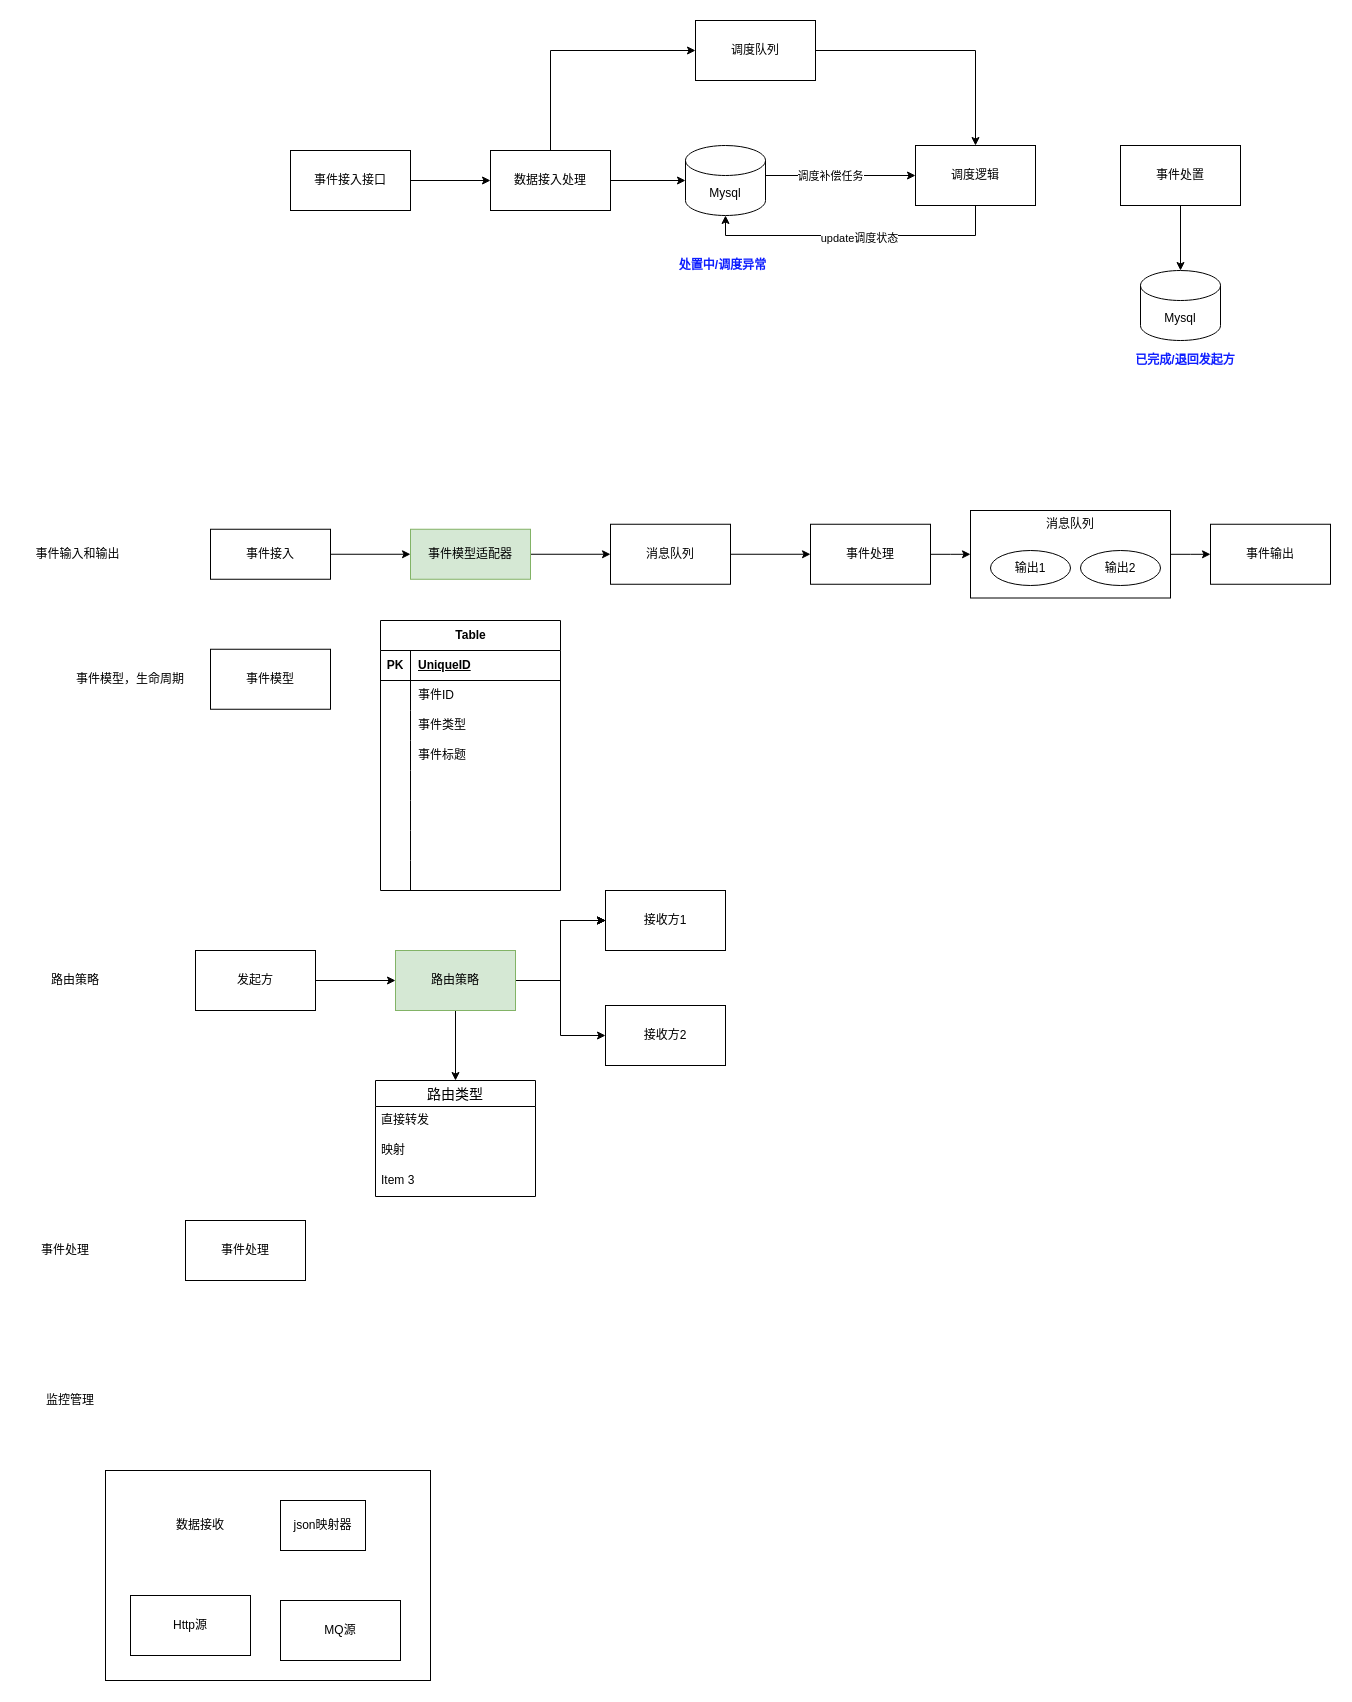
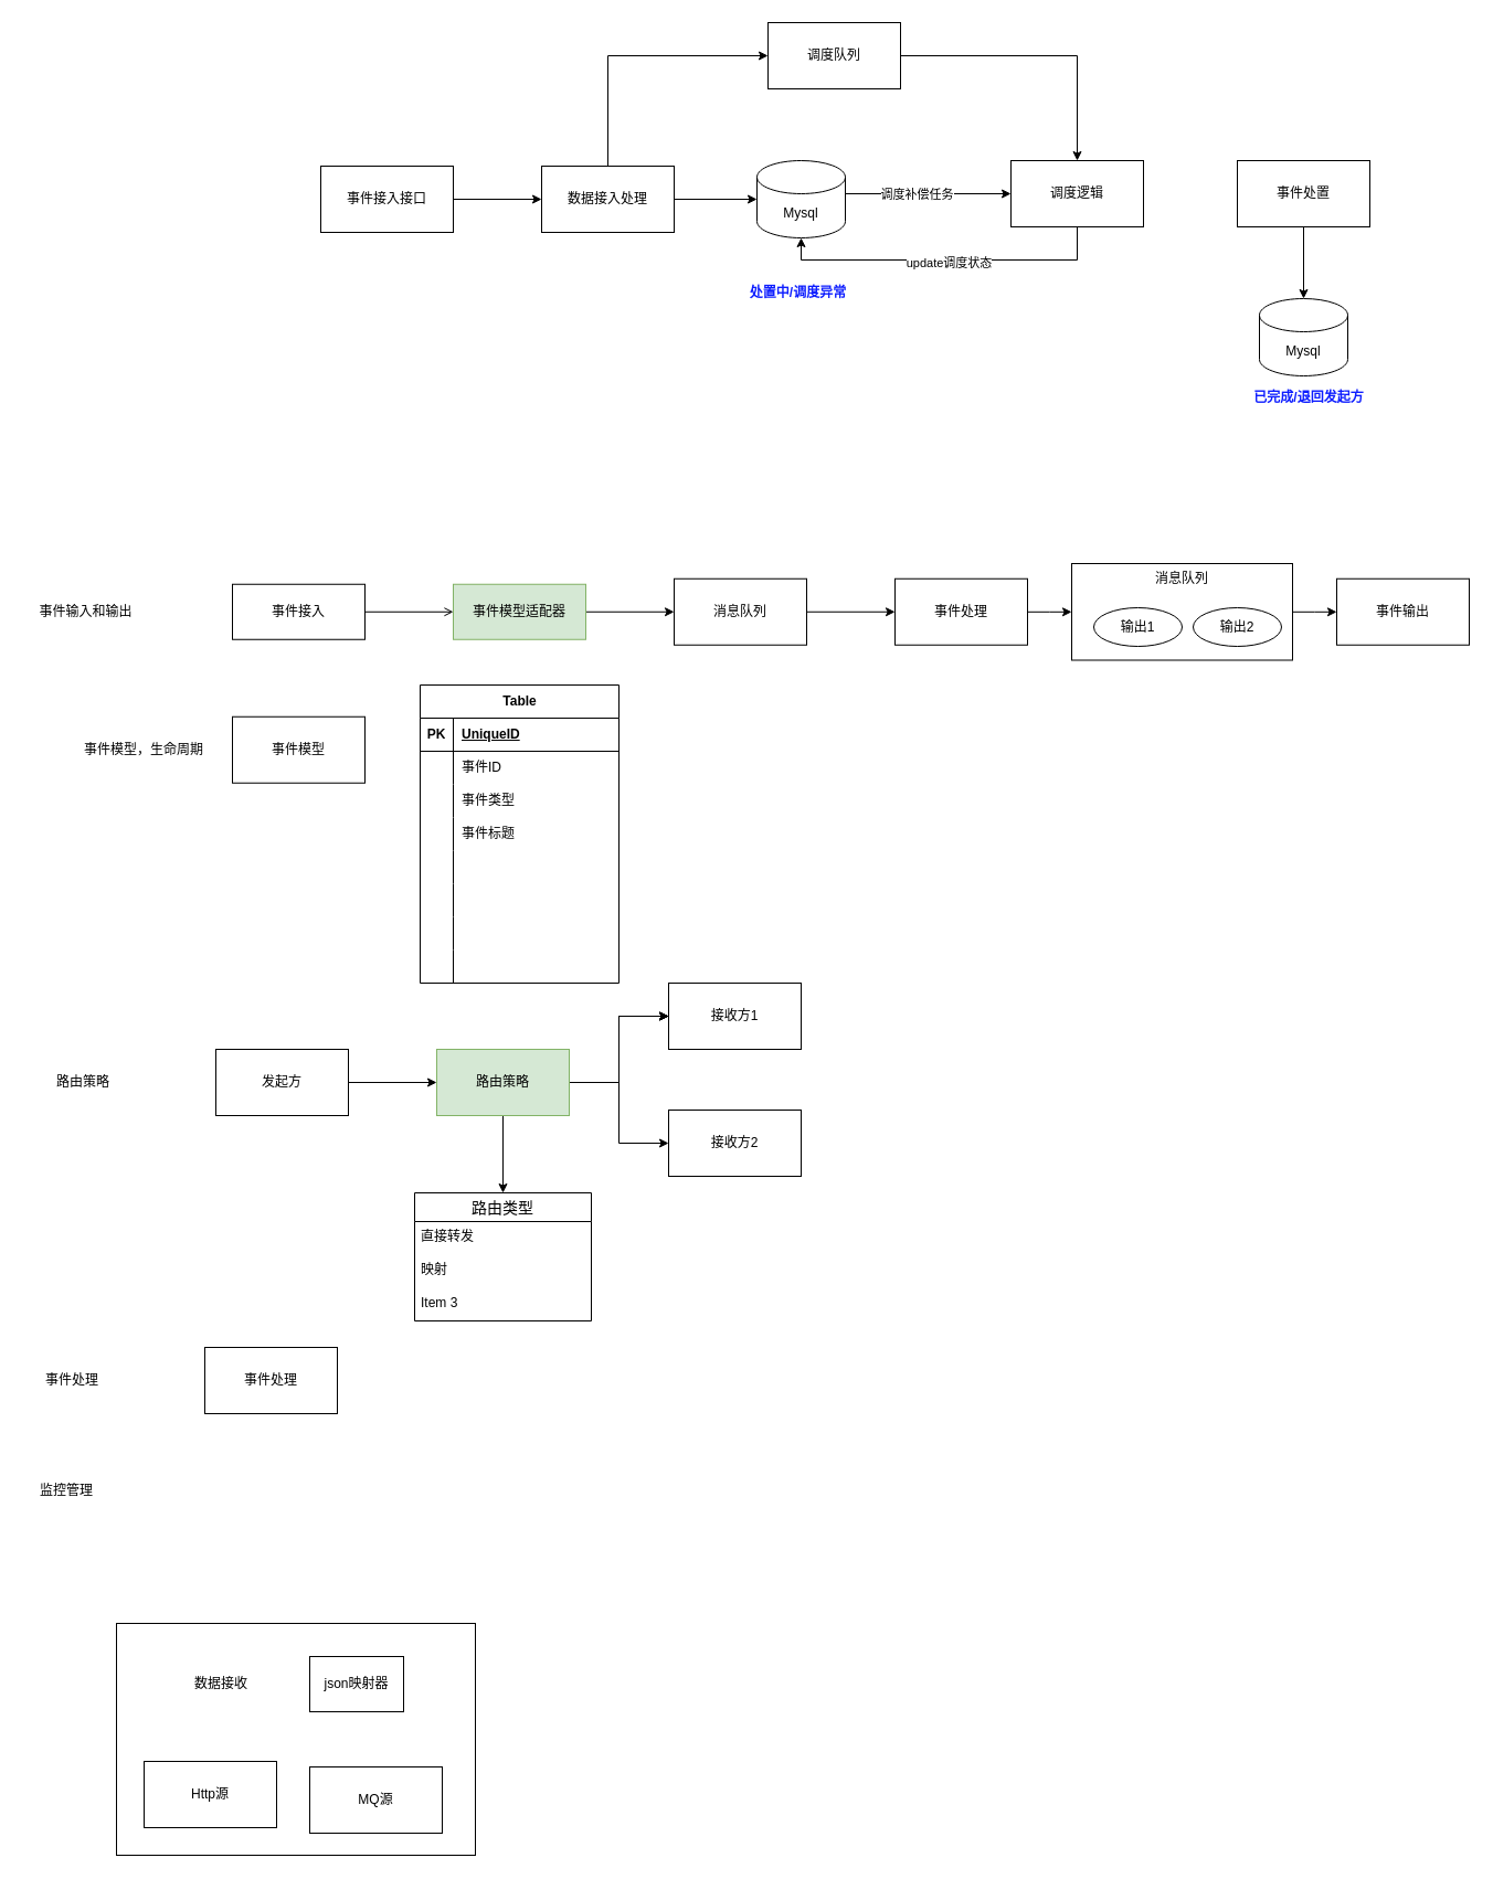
- <mxCell id="8" value="" style="edgeStyle=orthogonalEdgeStyle;rounded=0;orthogonalLoop=1;jettySize=auto;html=1;" edge="1" parent="1" source="9" target="11"><mxGeometry relative="1" as="geometry" /></mxCell>
+ <mxCell id="8" value="" style="edgeStyle=orthogonalEdgeStyle;rounded=0;orthogonalLoop=1;jettySize=auto;html=1;endArrow=open;" edge="1" parent="1" source="9" target="11"><mxGeometry relative="1" as="geometry" /></mxCell>
- <mxCell id="6" value="监控管理" style="text;html=1;strokeColor=none;fillColor=none;align=center;verticalAlign=middle;whiteSpace=wrap;rounded=0;" vertex="1" parent="1"><mxGeometry x="40" y="1385" width="60" height="30" as="geometry" /></mxCell>
+ <mxCell id="6" value="监控管理" style="text;html=1;strokeColor=none;fillColor=none;align=center;verticalAlign=middle;whiteSpace=wrap;rounded=0;" vertex="1" parent="1"><mxGeometry x="30" y="1335" width="60" height="30" as="geometry" /></mxCell>
